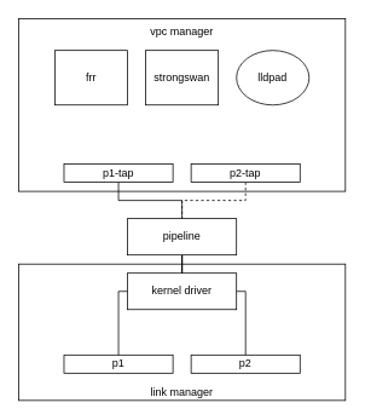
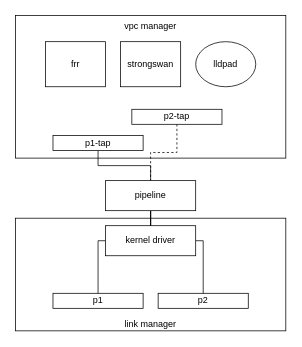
- <mxCell id="9" value="p2-tap" style="whiteSpace=wrap;html=1;" parent="1" vertex="1"><mxGeometry x="210" y="180" width="120" height="20" as="geometry" /></mxCell>
+ <mxCell id="9" value="p2-tap" style="whiteSpace=wrap;html=1;" parent="1" vertex="1"><mxGeometry x="175" y="145" width="120" height="20" as="geometry" /></mxCell>
